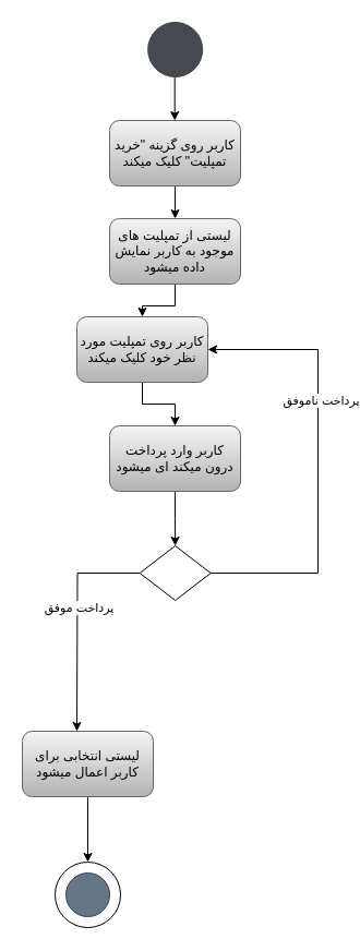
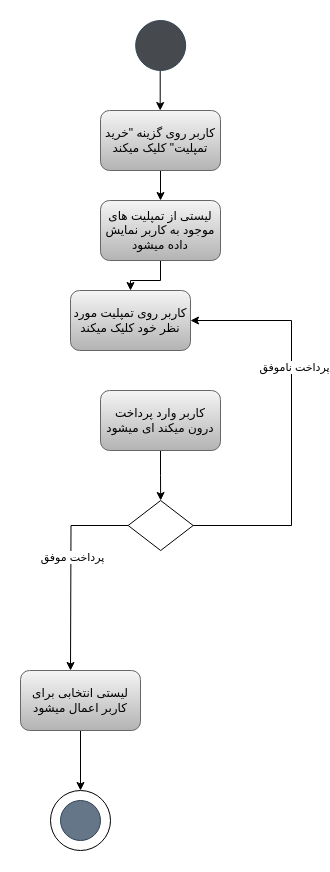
- <mxCell id="8" style="edgeStyle=orthogonalEdgeStyle;rounded=0;orthogonalLoop=1;jettySize=auto;html=1;exitX=0.5;exitY=1;exitDx=0;exitDy=0;entryX=0.5;entryY=0;entryDx=0;entryDy=0;" edge="1" parent="1" source="9" target="11"><mxGeometry relative="1" as="geometry" /></mxCell>
